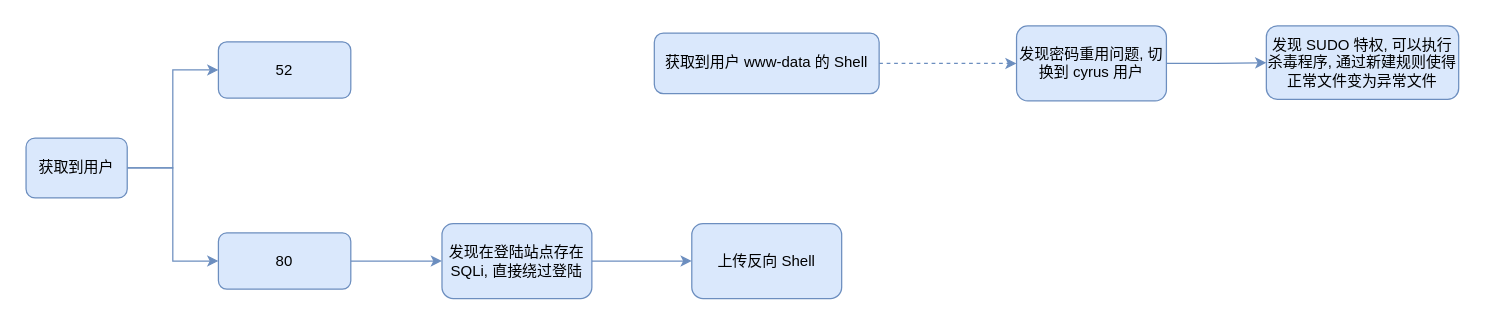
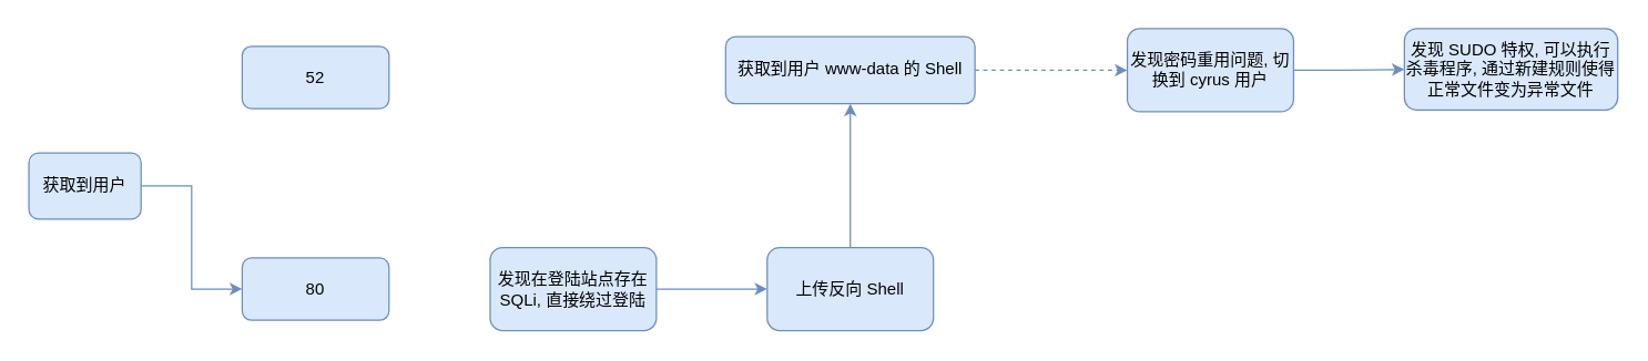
- <mxCell id="2" value="" style="edgeStyle=orthogonalEdgeStyle;rounded=0;orthogonalLoop=1;jettySize=auto;html=1;entryX=0;entryY=0.5;entryDx=0;entryDy=0;fillColor=#dae8fc;strokeColor=#6c8ebf;" edge="1" parent="1" source="4" target="5"><mxGeometry relative="1" as="geometry" /></mxCell>
+ <mxCell id="10" value="" style="edgeStyle=orthogonalEdgeStyle;rounded=0;orthogonalLoop=1;jettySize=auto;html=1;fillColor=#dae8fc;strokeColor=#6c8ebf;" edge="1" parent="1" source="11" target="13"><mxGeometry relative="1" as="geometry" /></mxCell>
- <mxCell id="6" value="" style="edgeStyle=orthogonalEdgeStyle;rounded=0;orthogonalLoop=1;jettySize=auto;html=1;fillColor=#dae8fc;strokeColor=#6c8ebf;" edge="1" parent="1" source="7" target="9"><mxGeometry relative="1" as="geometry" /></mxCell>
